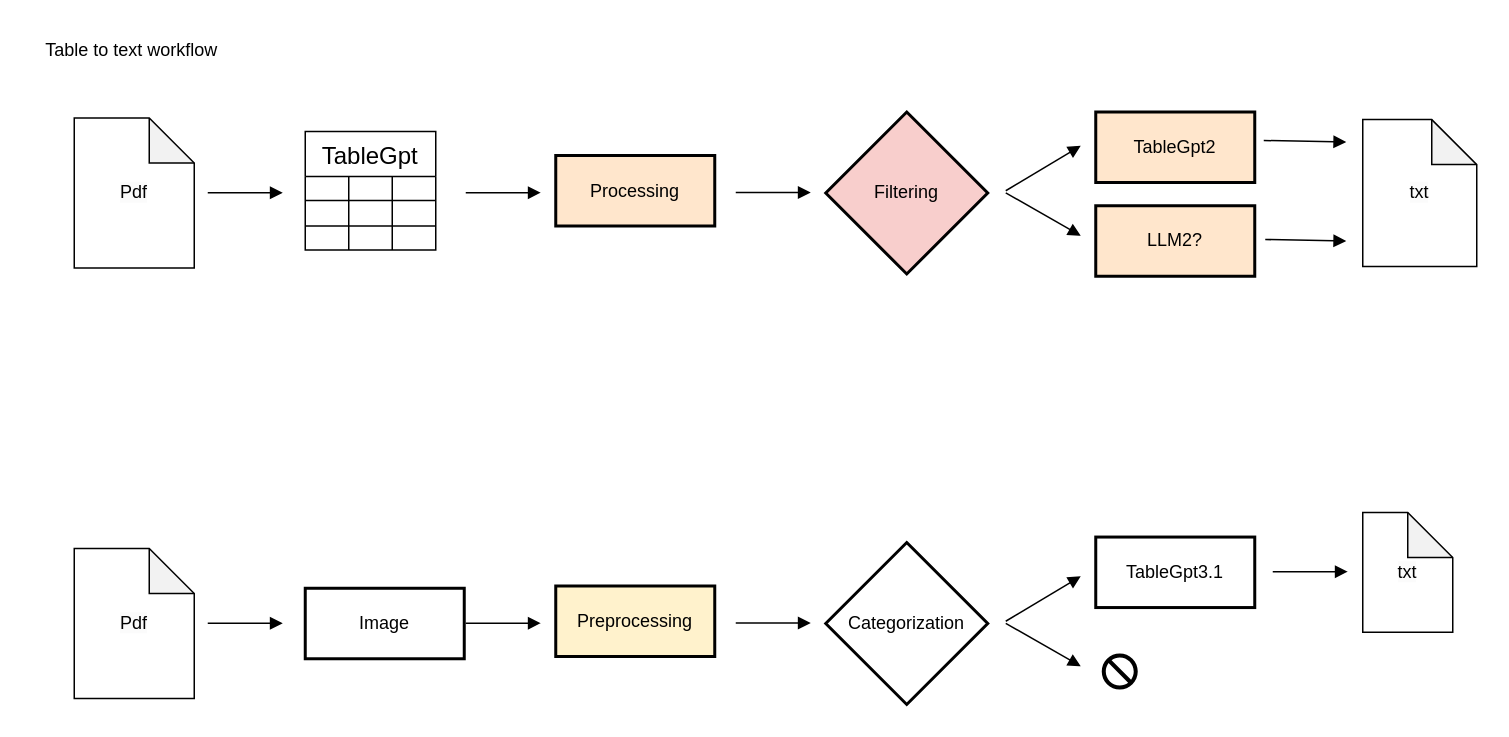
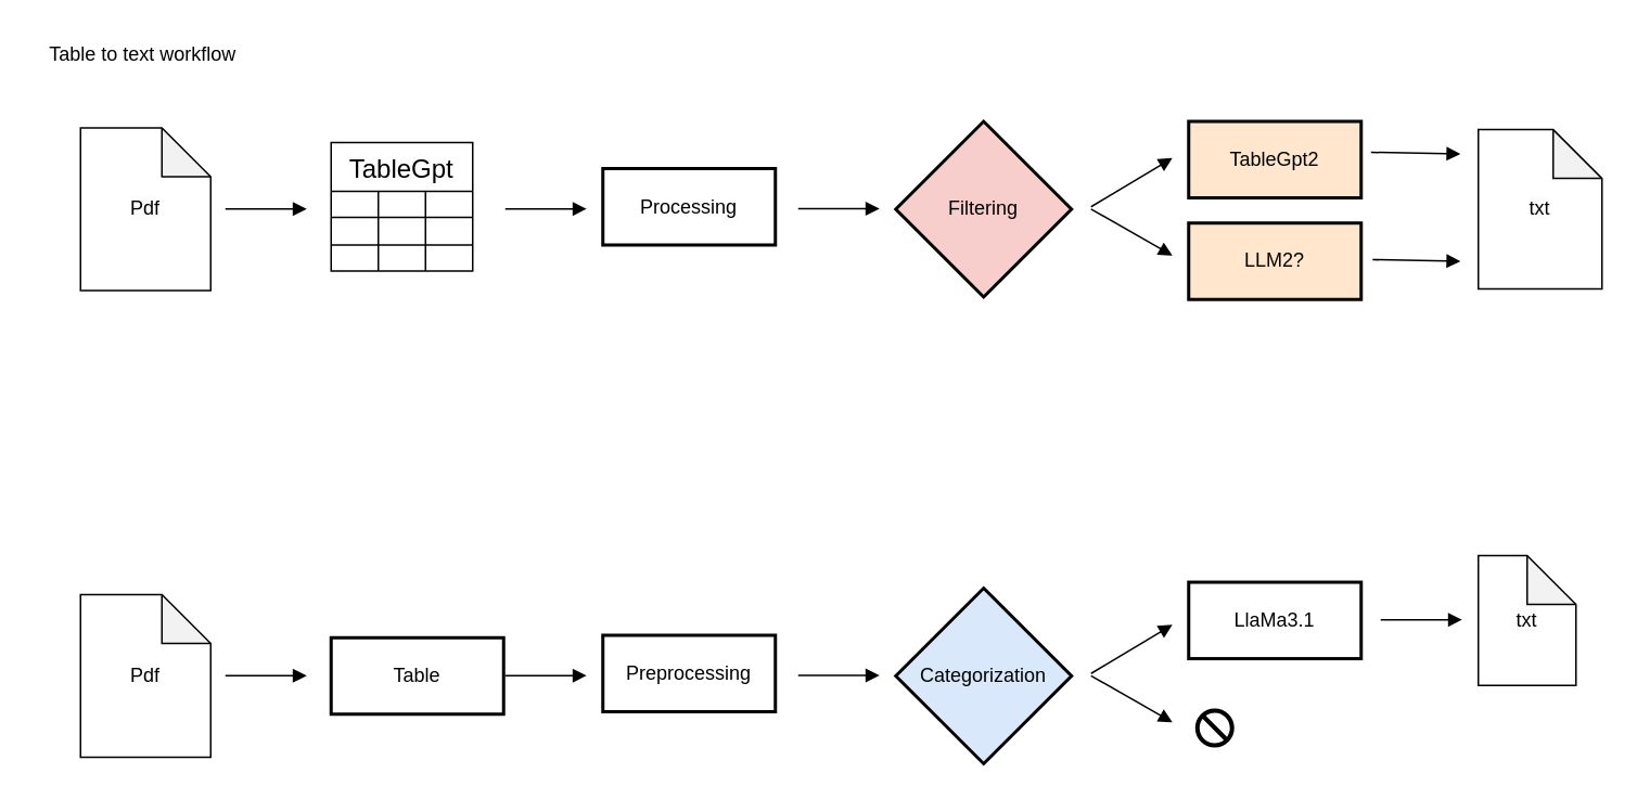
- <mxCell id="2" value="Processing" style="whiteSpace=wrap;strokeWidth=2;fillColor=#ffe6cc;" parent="1" vertex="1"><mxGeometry x="370" y="103" width="106" height="47" as="geometry" /></mxCell>
+ <mxCell id="2" value="Processing" style="whiteSpace=wrap;strokeWidth=2;" parent="1" vertex="1"><mxGeometry x="370" y="103" width="106" height="47" as="geometry" /></mxCell>
- <mxCell id="23" value="TableGpt3.1" style="whiteSpace=wrap;strokeWidth=2;" vertex="1" parent="1"><mxGeometry x="730" y="357.37" width="106" height="47" as="geometry" /></mxCell>
+ <mxCell id="23" value="LlaMa3.1" style="whiteSpace=wrap;strokeWidth=2;" vertex="1" parent="1"><mxGeometry x="730" y="357.37" width="106" height="47" as="geometry" /></mxCell>
- <mxCell id="13" value="Preprocessing" style="whiteSpace=wrap;strokeWidth=2;fillColor=#fff2cc;" vertex="1" parent="1"><mxGeometry x="370" y="390" width="106" height="47" as="geometry" /></mxCell>
+ <mxCell id="13" value="Preprocessing" style="whiteSpace=wrap;strokeWidth=2;" vertex="1" parent="1"><mxGeometry x="370" y="390" width="106" height="47" as="geometry" /></mxCell>
- <mxCell id="37" value="Image" style="whiteSpace=wrap;strokeWidth=2;" vertex="1" parent="1"><mxGeometry x="203" y="391.51" width="106" height="47" as="geometry" /></mxCell>
+ <mxCell id="37" value="Table" style="whiteSpace=wrap;strokeWidth=2;" vertex="1" parent="1"><mxGeometry x="203" y="391.51" width="106" height="47" as="geometry" /></mxCell>
- <mxCell id="14" value="Categorization" style="rhombus;strokeWidth=2;whiteSpace=wrap;" vertex="1" parent="1"><mxGeometry x="550" y="361" width="108" height="108" as="geometry" /></mxCell>
+ <mxCell id="14" value="Categorization" style="rhombus;strokeWidth=2;whiteSpace=wrap;fillColor=#dae8fc;" vertex="1" parent="1"><mxGeometry x="550" y="361" width="108" height="108" as="geometry" /></mxCell>
